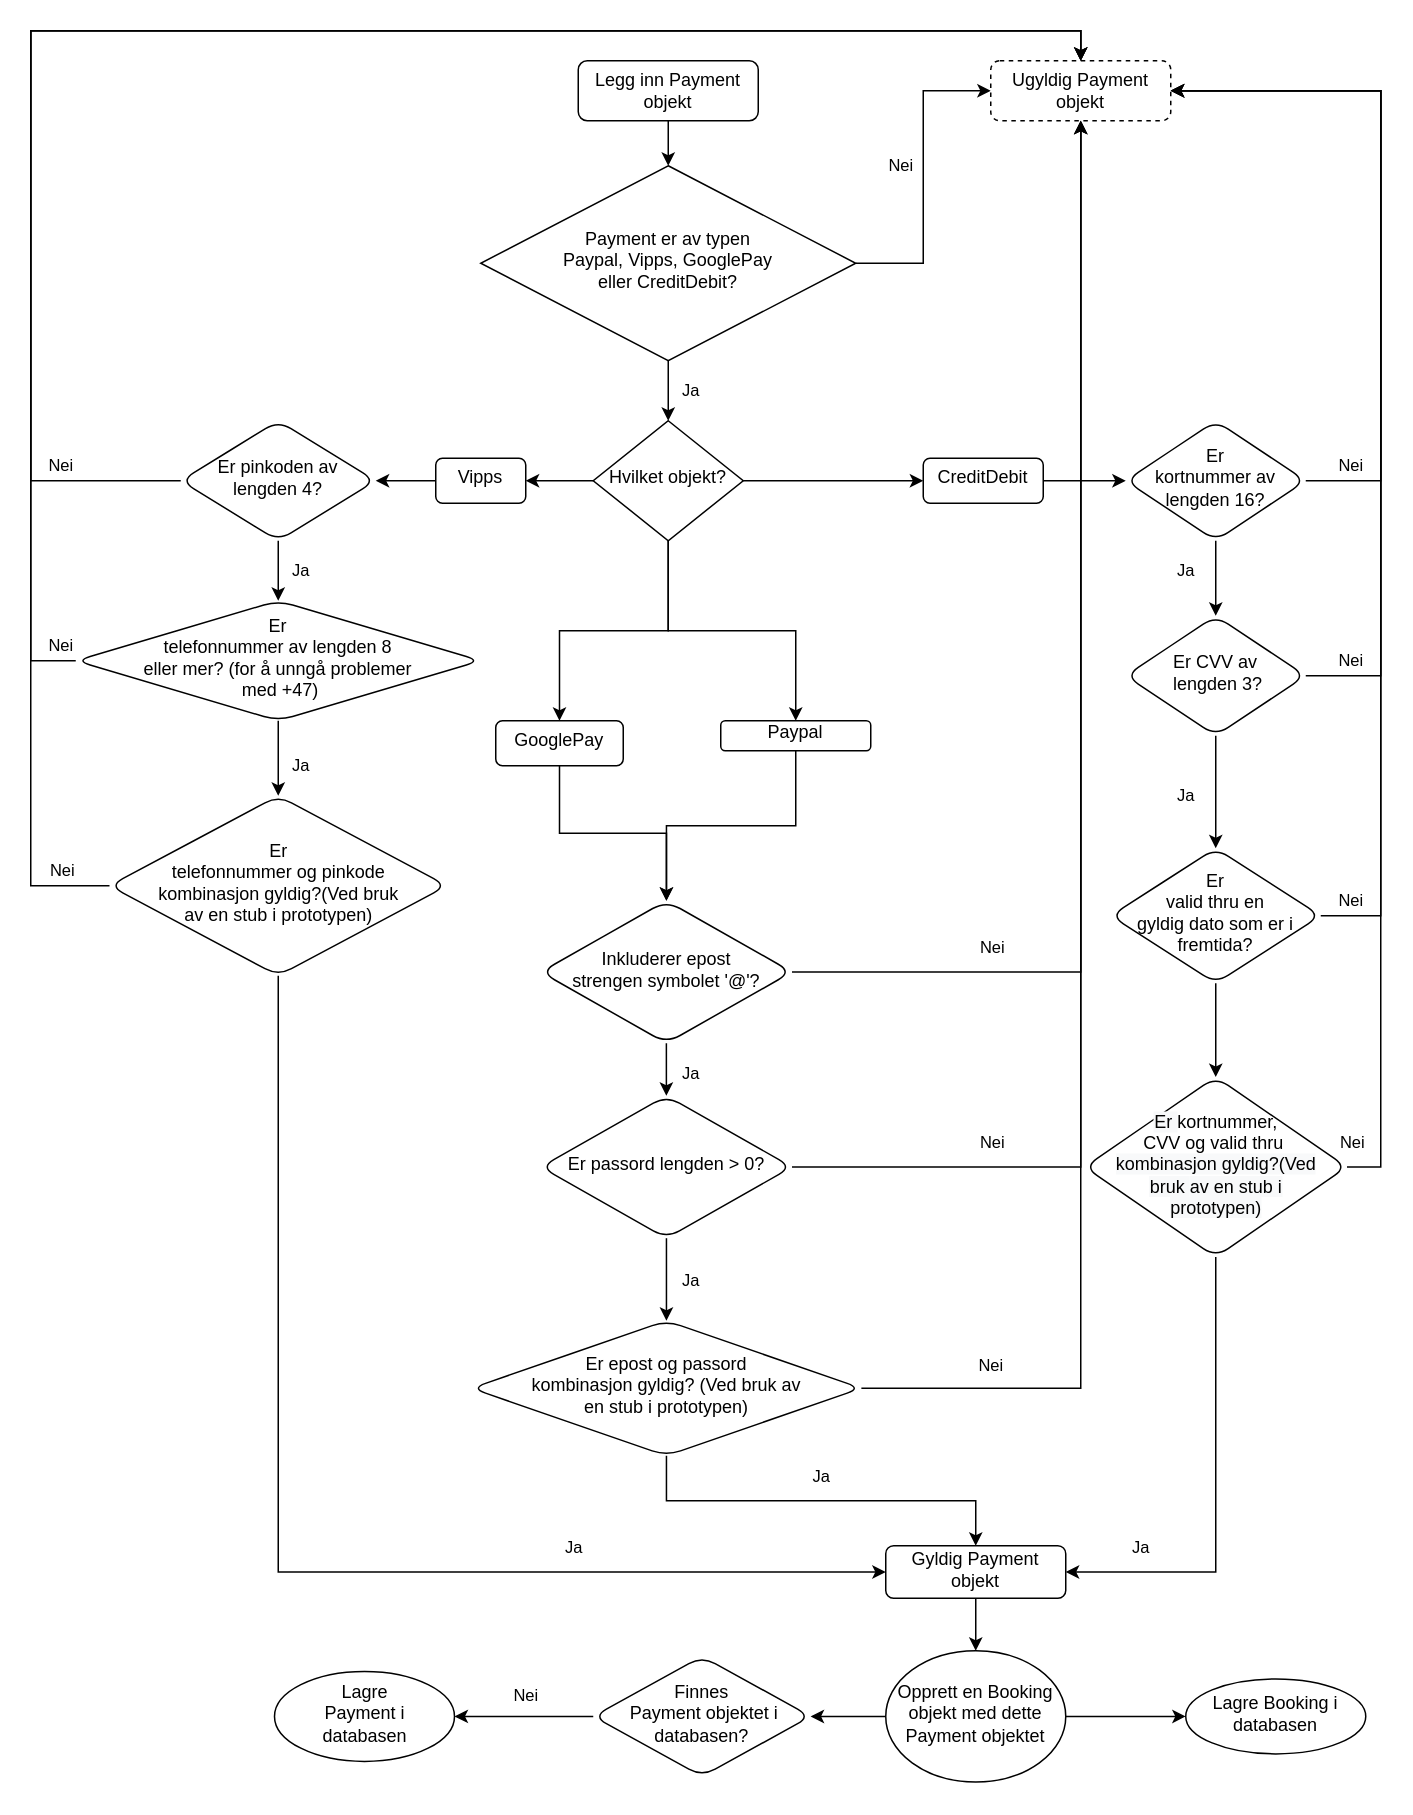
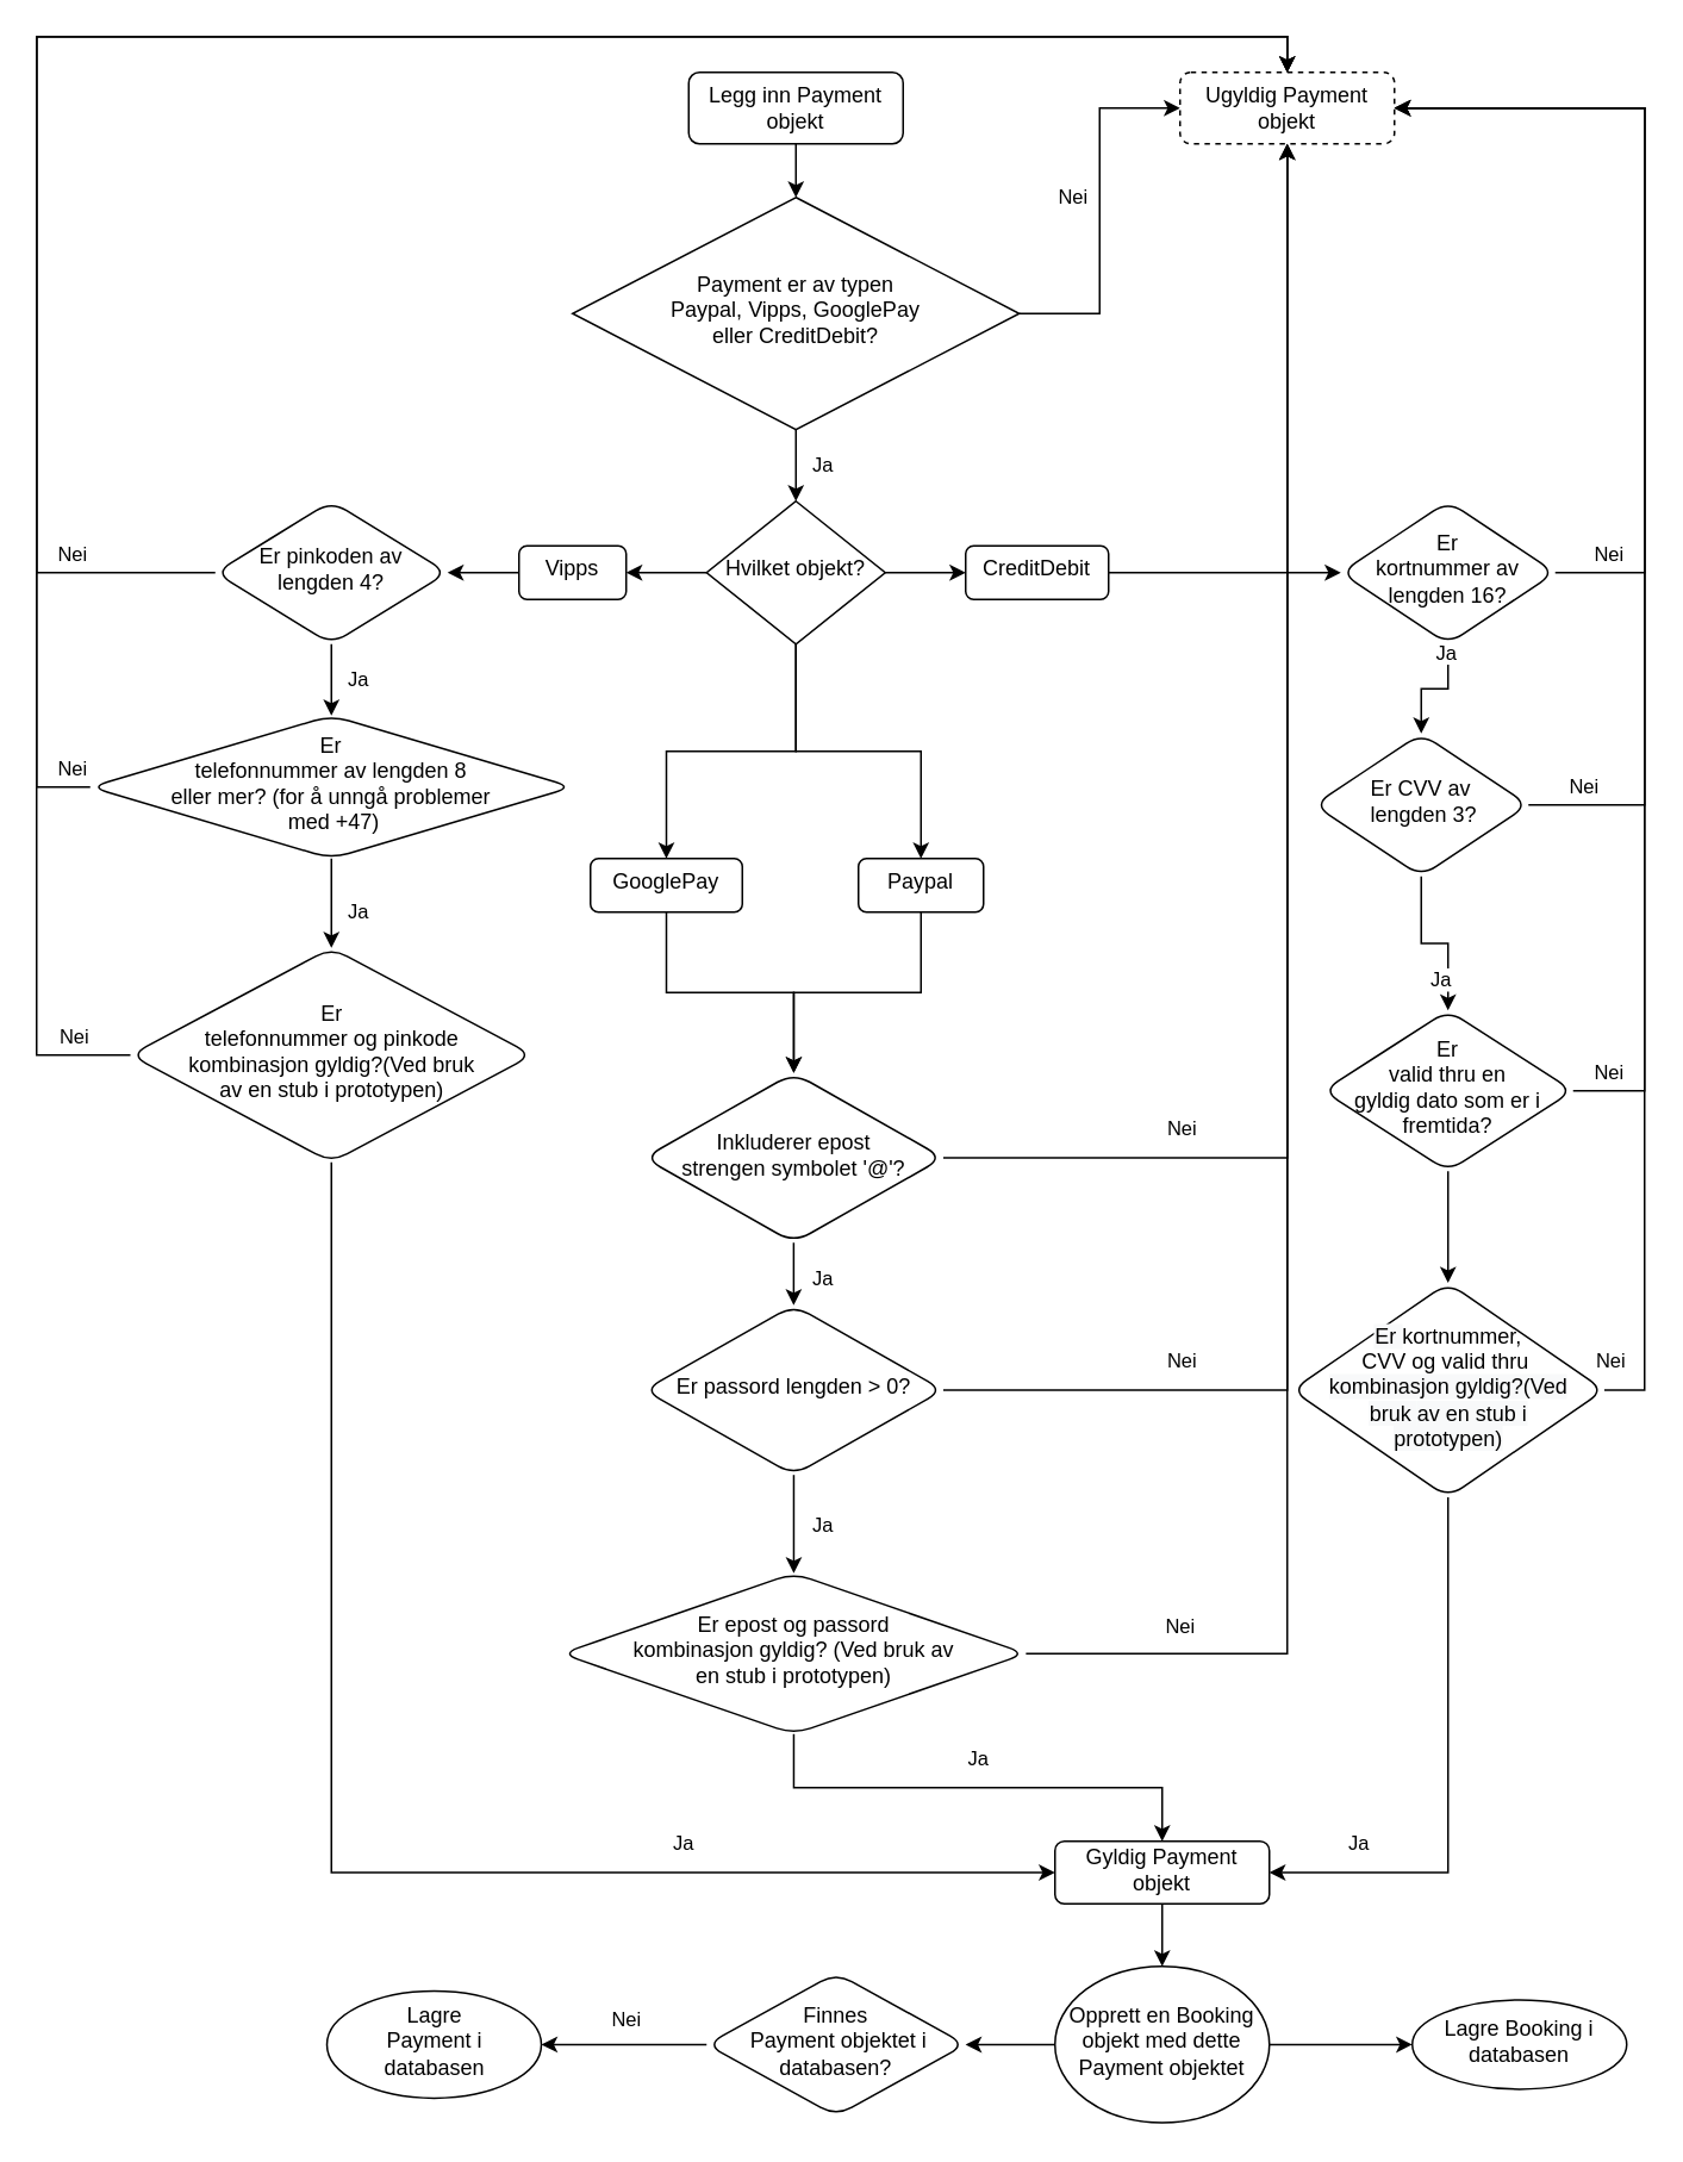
- <mxCell id="18" value="CreditDebit" style="rounded=1;whiteSpace=wrap;html=1;shadow=0;strokeWidth=1;spacing=6;spacingTop=-4;" parent="1" vertex="1"><mxGeometry x="615" y="305" width="80" height="30" as="geometry" /></mxCell>
+ <mxCell id="18" value="CreditDebit" style="rounded=1;whiteSpace=wrap;html=1;shadow=0;strokeWidth=1;spacing=6;spacingTop=-4;" parent="1" vertex="1"><mxGeometry x="540" y="305" width="80" height="30" as="geometry" /></mxCell>
- <mxCell id="43" value="Er CVV av&lt;br&gt;&amp;nbsp;lengden 3?" style="rhombus;whiteSpace=wrap;html=1;rounded=1;shadow=0;strokeWidth=1;spacing=6;spacingTop=-4;" parent="1" vertex="1"><mxGeometry x="750" y="410" width="120" height="80" as="geometry" /></mxCell>
+ <mxCell id="43" value="Er CVV av&lt;br&gt;&amp;nbsp;lengden 3?" style="rhombus;whiteSpace=wrap;html=1;rounded=1;shadow=0;strokeWidth=1;spacing=6;spacingTop=-4;" parent="1" vertex="1"><mxGeometry x="735" y="410" width="120" height="80" as="geometry" /></mxCell>
- <mxCell id="15" value="Paypal" style="rounded=1;whiteSpace=wrap;html=1;shadow=0;strokeWidth=1;spacing=6;spacingTop=-4;" parent="1" vertex="1"><mxGeometry x="480" y="480" width="100" height="20" as="geometry" /></mxCell>
+ <mxCell id="15" value="Paypal" style="rounded=1;whiteSpace=wrap;html=1;shadow=0;strokeWidth=1;spacing=6;spacingTop=-4;" parent="1" vertex="1"><mxGeometry x="480" y="480" width="70" height="30" as="geometry" /></mxCell>
